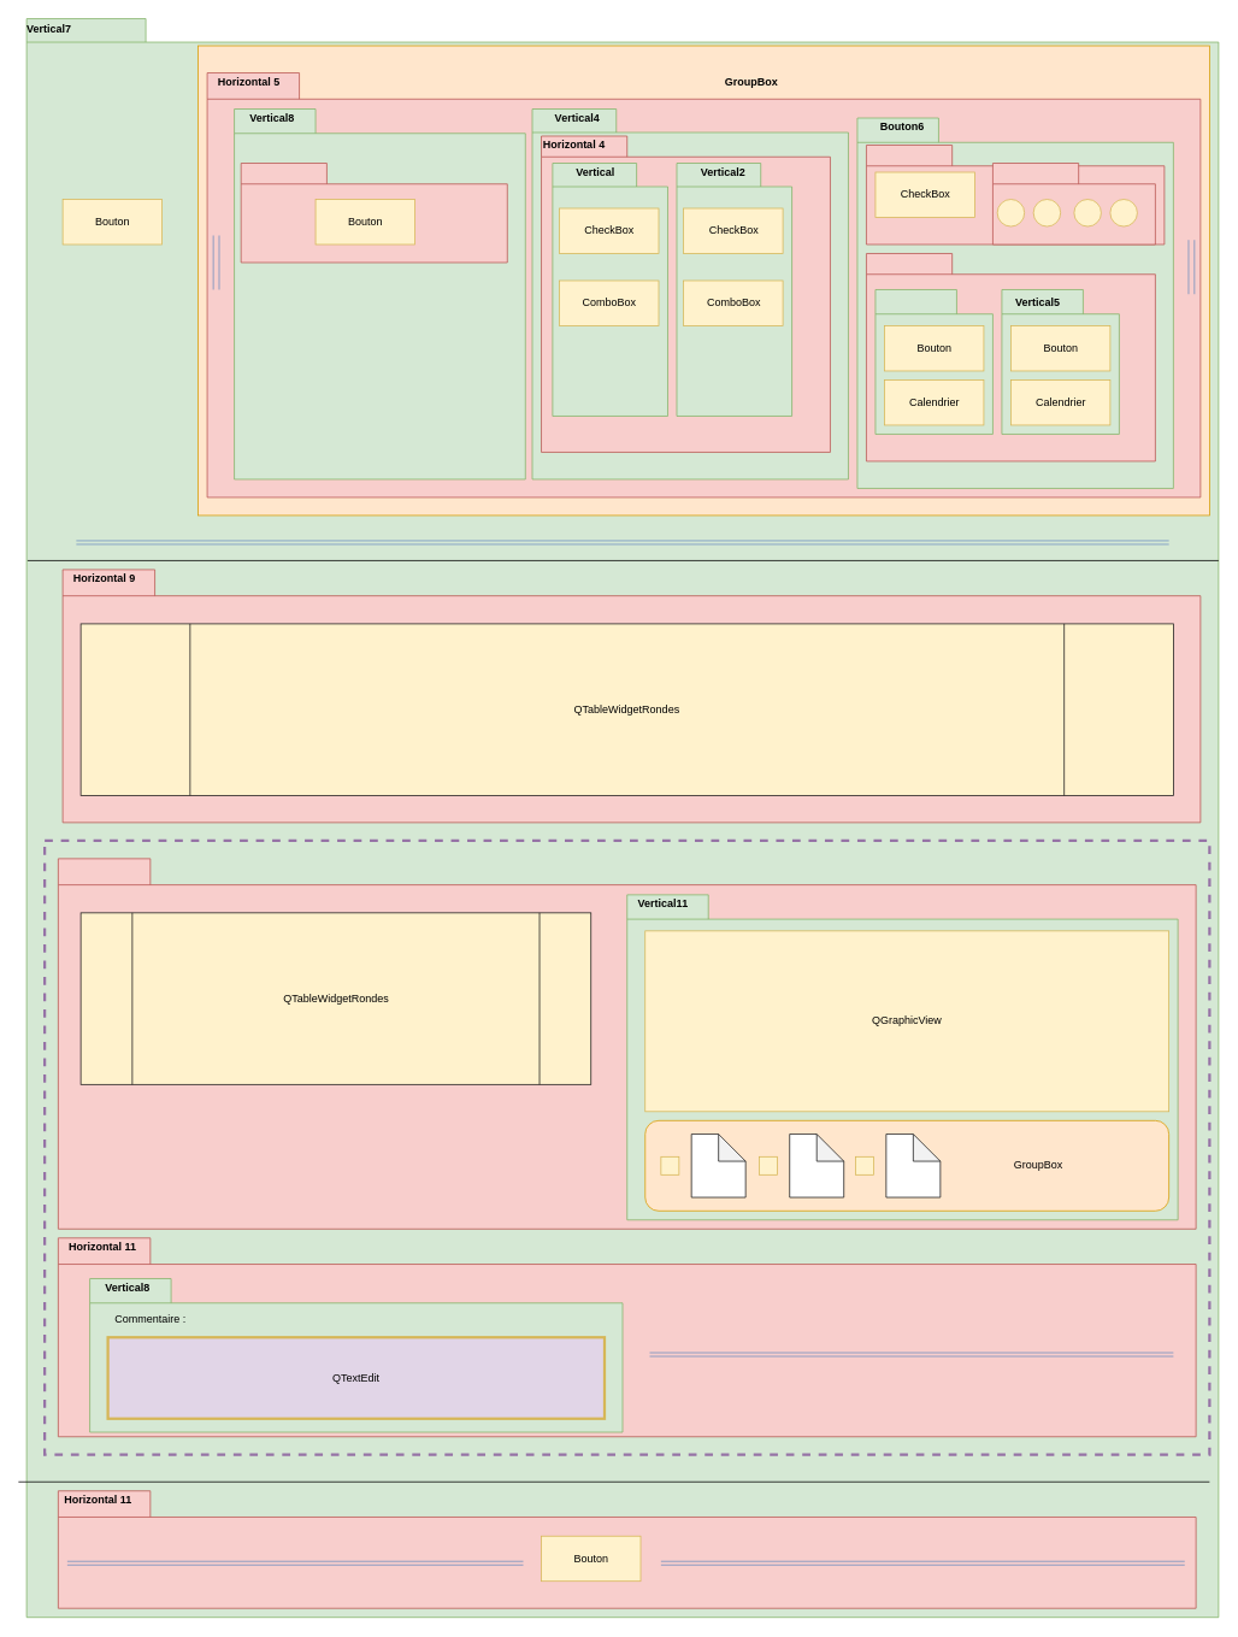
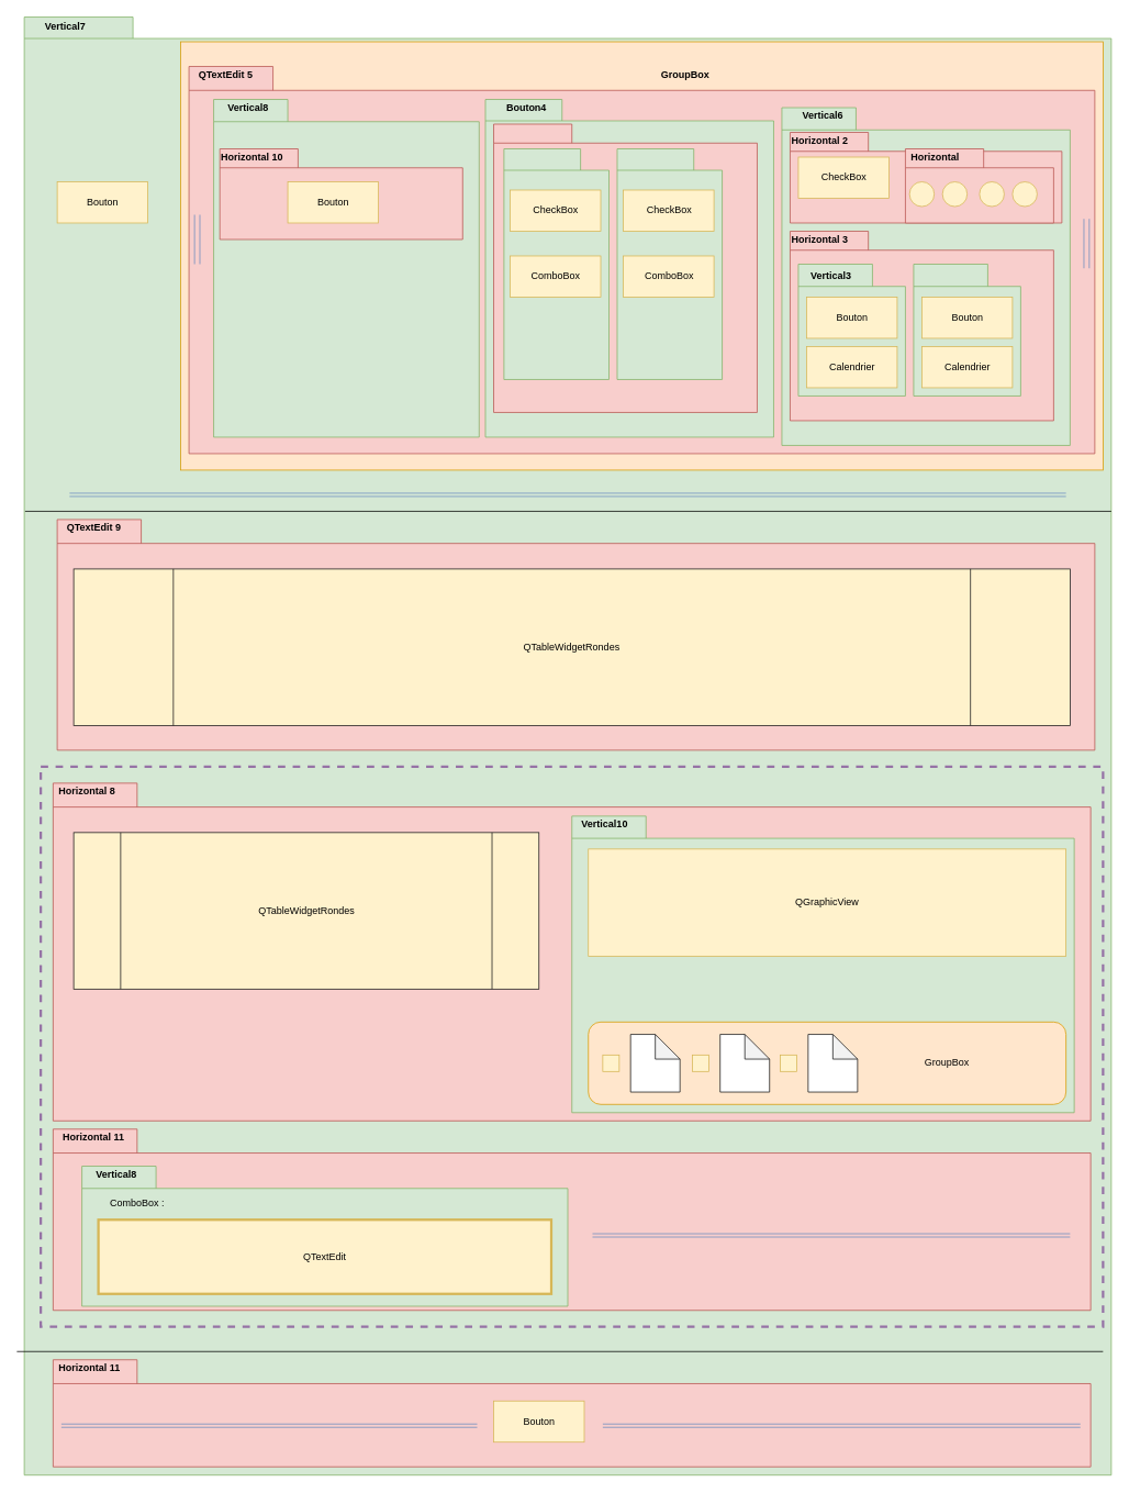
- <mxCell id="4" value="&lt;b&gt;Vertical7&lt;/b&gt;" style="text;html=1;strokeColor=none;fillColor=none;align=center;verticalAlign=middle;whiteSpace=wrap;rounded=0;" parent="1" vertex="1"><mxGeometry x="34" y="22.35" width="40" height="20" as="geometry" /></mxCell>
+ <mxCell id="4" value="&lt;b&gt;Vertical7&lt;/b&gt;" style="text;html=1;strokeColor=none;fillColor=none;align=center;verticalAlign=middle;whiteSpace=wrap;rounded=0;" parent="1" vertex="1"><mxGeometry x="59" y="22.35" width="40" height="20" as="geometry" /></mxCell>
- <mxCell id="6" value="&lt;div align=&quot;left&quot;&gt;&lt;b&gt;Horizontal 5&lt;/b&gt;&lt;/div&gt;" style="text;html=1;strokeColor=none;fillColor=none;align=left;verticalAlign=middle;whiteSpace=wrap;rounded=0;" parent="1" vertex="1"><mxGeometry x="239" y="80" width="100" height="20" as="geometry" /></mxCell>
+ <mxCell id="6" value="&lt;div align=&quot;left&quot;&gt;&lt;b&gt;QTextEdit 5&lt;/b&gt;&lt;/div&gt;" style="text;html=1;strokeColor=none;fillColor=none;align=left;verticalAlign=middle;whiteSpace=wrap;rounded=0;" parent="1" vertex="1"><mxGeometry x="239" y="80" width="100" height="20" as="geometry" /></mxCell>
- <mxCell id="9" value="&lt;div&gt;&lt;b&gt;Vertical4&lt;/b&gt;&lt;/div&gt;" style="text;html=1;strokeColor=none;fillColor=none;align=center;verticalAlign=middle;whiteSpace=wrap;rounded=0;" parent="1" vertex="1"><mxGeometry x="619" y="120" width="40" height="20" as="geometry" /></mxCell>
+ <mxCell id="9" value="&lt;div&gt;&lt;b&gt;Bouton4&lt;/b&gt;&lt;/div&gt;" style="text;html=1;strokeColor=none;fillColor=none;align=center;verticalAlign=middle;whiteSpace=wrap;rounded=0;" parent="1" vertex="1"><mxGeometry x="619" y="120" width="40" height="20" as="geometry" /></mxCell>
- <mxCell id="21" value="&lt;div&gt;&lt;b&gt;Bouton6&lt;/b&gt;&lt;/div&gt;" style="text;html=1;strokeColor=none;fillColor=none;align=center;verticalAlign=middle;whiteSpace=wrap;rounded=0;" parent="1" vertex="1"><mxGeometry x="979" y="130" width="40" height="20" as="geometry" /></mxCell>
+ <mxCell id="21" value="&lt;div&gt;&lt;b&gt;Vertical6&lt;/b&gt;&lt;/div&gt;" style="text;html=1;strokeColor=none;fillColor=none;align=center;verticalAlign=middle;whiteSpace=wrap;rounded=0;" parent="1" vertex="1"><mxGeometry x="979" y="130" width="40" height="20" as="geometry" /></mxCell>
- <mxCell id="11" value="&lt;div align=&quot;left&quot;&gt;&lt;b&gt;Horizontal 4&lt;br&gt;&lt;/b&gt;&lt;/div&gt;" style="text;html=1;strokeColor=none;fillColor=none;align=left;verticalAlign=middle;whiteSpace=wrap;rounded=0;" parent="1" vertex="1"><mxGeometry x="599" y="150" width="100" height="20" as="geometry" /></mxCell>
+ <mxCell id="23" value="&lt;div align=&quot;left&quot;&gt;&lt;b&gt;Horizontal 2&lt;br&gt;&lt;/b&gt;&lt;/div&gt;" style="text;html=1;strokeColor=none;fillColor=none;align=left;verticalAlign=middle;whiteSpace=wrap;rounded=0;" parent="1" vertex="1"><mxGeometry x="959" y="160" width="100" height="20" as="geometry" /></mxCell>
+ <mxCell id="43" value="&lt;div&gt;&lt;b&gt;Horizontal &lt;/b&gt;&lt;b&gt;10&lt;/b&gt;&lt;/div&gt;" style="text;html=1;strokeColor=none;fillColor=none;align=left;verticalAlign=middle;whiteSpace=wrap;rounded=0;" parent="1" vertex="1"><mxGeometry x="266.47" y="180" width="134.88" height="20" as="geometry" /></mxCell>
- <mxCell id="13" value="&lt;div&gt;&lt;b&gt;Vertical&lt;/b&gt;&lt;/div&gt;" style="text;html=1;strokeColor=none;fillColor=none;align=center;verticalAlign=middle;whiteSpace=wrap;rounded=0;" parent="1" vertex="1"><mxGeometry x="639" y="180" width="40" height="20" as="geometry" /></mxCell>
- <mxCell id="17" value="&lt;div align=&quot;left&quot;&gt;&lt;b&gt;Vertical2&lt;/b&gt;&lt;/div&gt;" style="text;html=1;strokeColor=none;fillColor=none;align=center;verticalAlign=middle;whiteSpace=wrap;rounded=0;" parent="1" vertex="1"><mxGeometry x="769" y="180" width="62.5" height="20" as="geometry" /></mxCell>
+ <mxCell id="26" value="&lt;div align=&quot;left&quot;&gt;&lt;b&gt;Horizontal&lt;br&gt;&lt;/b&gt;&lt;/div&gt;" style="text;html=1;strokeColor=none;fillColor=none;align=left;verticalAlign=middle;whiteSpace=wrap;rounded=0;" parent="1" vertex="1"><mxGeometry x="1104" y="180" width="100" height="20" as="geometry" /></mxCell>
+ <mxCell id="47" value="&lt;div align=&quot;left&quot;&gt;&lt;b&gt;Horizontal 3&lt;br&gt;&lt;/b&gt;&lt;/div&gt;" style="text;html=1;strokeColor=none;fillColor=none;align=left;verticalAlign=middle;whiteSpace=wrap;rounded=0;" vertex="1" parent="1"><mxGeometry x="959" y="280" width="100" height="20" as="geometry" /></mxCell>
+ <mxCell id="33" value="&lt;div&gt;&lt;b&gt;Vertical3&lt;/b&gt;&lt;/div&gt;" style="text;html=1;strokeColor=none;fillColor=none;align=center;verticalAlign=middle;whiteSpace=wrap;rounded=0;" parent="1" vertex="1"><mxGeometry x="989" y="325" width="40" height="20" as="geometry" /></mxCell>
- <mxCell id="37" value="&lt;div&gt;&lt;b&gt;Vertical5&lt;/b&gt;&lt;/div&gt;" style="text;html=1;strokeColor=none;fillColor=none;align=center;verticalAlign=middle;whiteSpace=wrap;rounded=0;" parent="1" vertex="1"><mxGeometry x="1129" y="325" width="40" height="20" as="geometry" /></mxCell>
- <mxCell id="52" value="&lt;div align=&quot;left&quot;&gt;&lt;b&gt;Horizontal 9&lt;br&gt;&lt;/b&gt;&lt;/div&gt;" style="text;html=1;strokeColor=none;fillColor=none;align=left;verticalAlign=middle;whiteSpace=wrap;rounded=0;" vertex="1" parent="1"><mxGeometry x="79" y="630" width="100" height="20" as="geometry" /></mxCell>
+ <mxCell id="52" value="&lt;div align=&quot;left&quot;&gt;&lt;b&gt;QTextEdit 9&lt;br&gt;&lt;/b&gt;&lt;/div&gt;" style="text;html=1;strokeColor=none;fillColor=none;align=left;verticalAlign=middle;whiteSpace=wrap;rounded=0;" vertex="1" parent="1"><mxGeometry x="79" y="630" width="100" height="20" as="geometry" /></mxCell>
+ <mxCell id="55" value="&lt;div align=&quot;left&quot;&gt;&lt;b&gt;Horizontal 8&lt;br&gt;&lt;/b&gt;&lt;/div&gt;" style="text;html=1;strokeColor=none;fillColor=none;align=left;verticalAlign=middle;whiteSpace=wrap;rounded=0;" vertex="1" parent="1"><mxGeometry x="69" y="950" width="100" height="20" as="geometry" /></mxCell>
- <mxCell id="58" value="&lt;div&gt;&lt;b&gt;Vertical11&lt;/b&gt;&lt;/div&gt;" style="text;html=1;strokeColor=none;fillColor=none;align=center;verticalAlign=middle;whiteSpace=wrap;rounded=0;" vertex="1" parent="1"><mxGeometry x="714" y="990" width="40" height="20" as="geometry" /></mxCell>
+ <mxCell id="58" value="&lt;div&gt;&lt;b&gt;Vertical10&lt;/b&gt;&lt;/div&gt;" style="text;html=1;strokeColor=none;fillColor=none;align=center;verticalAlign=middle;whiteSpace=wrap;rounded=0;" vertex="1" parent="1"><mxGeometry x="714" y="990" width="40" height="20" as="geometry" /></mxCell>
- <mxCell id="59" value="QGraphicView" style="rounded=0;whiteSpace=wrap;html=1;strokeColor=#d6b656;fillColor=#fff2cc;" vertex="1" parent="1"><mxGeometry x="714" y="1030" width="580" height="200" as="geometry" /></mxCell>
+ <mxCell id="59" value="QGraphicView" style="rounded=0;whiteSpace=wrap;html=1;strokeColor=#d6b656;fillColor=#fff2cc;" vertex="1" parent="1"><mxGeometry x="714" y="1030" width="580" height="130" as="geometry" /></mxCell>
- <mxCell id="73" value="Commentaire :" style="text;html=1;strokeColor=none;fillColor=none;align=center;verticalAlign=middle;whiteSpace=wrap;rounded=0;dashed=1;" vertex="1" parent="1"><mxGeometry x="114" y="1450" width="105" height="20" as="geometry" /></mxCell>
+ <mxCell id="73" value="ComboBox :" style="text;html=1;strokeColor=none;fillColor=none;align=center;verticalAlign=middle;whiteSpace=wrap;rounded=0;dashed=1;" vertex="1" parent="1"><mxGeometry x="114" y="1450" width="105" height="20" as="geometry" /></mxCell>
- <mxCell id="74" value="QTextEdit" style="rounded=0;whiteSpace=wrap;html=1;strokeColor=#d6b656;strokeWidth=3;fillColor=#e1d5e7;" vertex="1" parent="1"><mxGeometry x="119" y="1480" width="550" height="90" as="geometry" /></mxCell>
+ <mxCell id="74" value="QTextEdit" style="rounded=0;whiteSpace=wrap;html=1;strokeColor=#d6b656;strokeWidth=3;fillColor=#fff2cc;" vertex="1" parent="1"><mxGeometry x="119" y="1480" width="550" height="90" as="geometry" /></mxCell>
